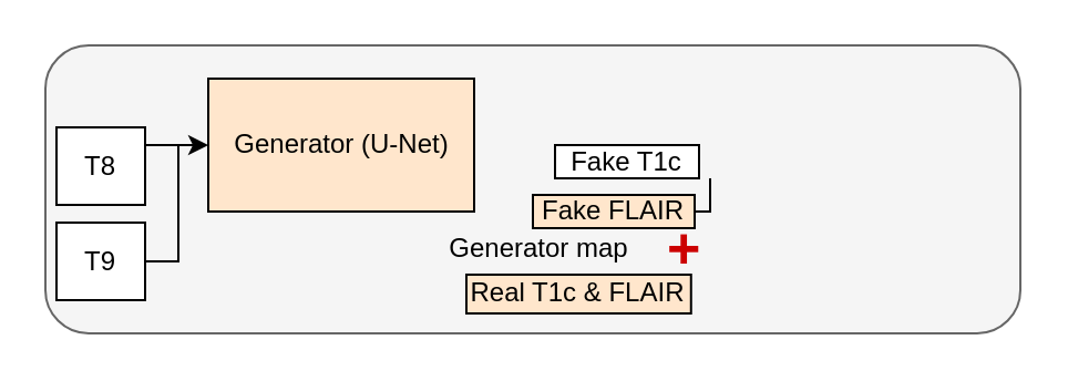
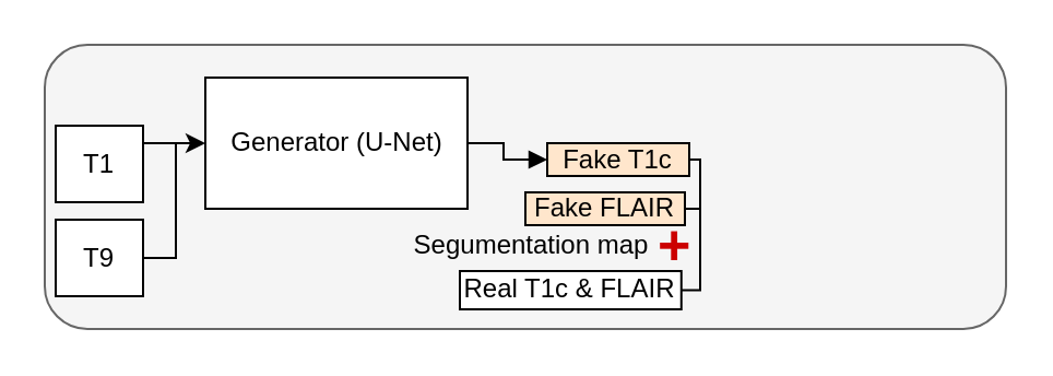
- <mxCell id="3" value="Generator (U-Net)" style="rounded=0;whiteSpace=wrap;html=1;fillColor=#ffe6cc;" parent="1" vertex="1"><mxGeometry x="93.5" y="35" width="120" height="60" as="geometry" /></mxCell>
+ <mxCell id="3" value="Generator (U-Net)" style="rounded=0;whiteSpace=wrap;html=1;" parent="1" vertex="1"><mxGeometry x="93.5" y="35" width="120" height="60" as="geometry" /></mxCell>
+ <mxCell id="6" style="edgeStyle=orthogonalEdgeStyle;rounded=0;orthogonalLoop=1;jettySize=auto;html=1;exitX=0;exitY=0.5;exitDx=0;exitDy=0;entryX=1;entryY=0.5;entryDx=0;entryDy=0;endArrow=none;endFill=0;startArrow=block;startFill=1;" parent="1" source="7" target="3" edge="1"><mxGeometry relative="1" as="geometry"><Array as="points"><mxPoint x="230" y="73" /><mxPoint x="230" y="65" /></Array></mxGeometry></mxCell>
- <mxCell id="7" value="Fake T1c" style="rounded=0;whiteSpace=wrap;html=1;" parent="1" vertex="1"><mxGeometry x="250" y="65" width="65" height="15" as="geometry" /></mxCell>
+ <mxCell id="7" value="Fake T1c" style="rounded=0;whiteSpace=wrap;html=1;fillColor=#ffe6cc;" parent="1" vertex="1"><mxGeometry x="250" y="65" width="65" height="15" as="geometry" /></mxCell>
- <mxCell id="5" value="T8" style="rounded=0;whiteSpace=wrap;html=1;" parent="1" vertex="1"><mxGeometry x="25" y="57" width="40" height="35" as="geometry" /></mxCell>
+ <mxCell id="5" value="T1" style="rounded=0;whiteSpace=wrap;html=1;" parent="1" vertex="1"><mxGeometry x="25" y="57" width="40" height="35" as="geometry" /></mxCell>
- <mxCell id="14" value="&lt;font style=&quot;font-size: 12px;&quot;&gt;&lt;span style=&quot;&quot;&gt;Generator&amp;nbsp;&lt;/span&gt;&lt;span style=&quot;&quot;&gt;map&lt;/span&gt;&lt;/font&gt;" style="text;html=1;strokeColor=none;fillColor=none;align=center;verticalAlign=middle;whiteSpace=wrap;rounded=0;" parent="1" vertex="1"><mxGeometry x="183" y="94" width="120" height="36" as="geometry" /></mxCell>
+ <mxCell id="14" value="&lt;font style=&quot;font-size: 12px;&quot;&gt;&lt;span style=&quot;&quot;&gt;Segumentation&amp;nbsp;&lt;/span&gt;&lt;span style=&quot;&quot;&gt;map&lt;/span&gt;&lt;/font&gt;" style="text;html=1;strokeColor=none;fillColor=none;align=center;verticalAlign=middle;whiteSpace=wrap;rounded=0;" parent="1" vertex="1"><mxGeometry x="183" y="94" width="120" height="36" as="geometry" /></mxCell>
+ <mxCell id="8" style="edgeStyle=orthogonalEdgeStyle;rounded=0;orthogonalLoop=1;jettySize=auto;html=1;exitX=1;exitY=0.5;exitDx=0;exitDy=0;entryX=1;entryY=0.5;entryDx=0;entryDy=0;endArrow=none;endFill=0;" parent="1" source="9" target="7" edge="1"><mxGeometry relative="1" as="geometry"><Array as="points"><mxPoint x="320" y="133" /><mxPoint x="320" y="73" /></Array></mxGeometry></mxCell>
- <mxCell id="9" value="Real T1c &amp;amp; FLAIR" style="rounded=0;whiteSpace=wrap;html=1;fillColor=#ffe6cc;" parent="1" vertex="1"><mxGeometry x="210" y="123.5" width="101.38" height="17.5" as="geometry" /></mxCell>
+ <mxCell id="9" value="Real T1c &amp;amp; FLAIR" style="rounded=0;whiteSpace=wrap;html=1;" parent="1" vertex="1"><mxGeometry x="210" y="123.5" width="101.38" height="17.5" as="geometry" /></mxCell>
